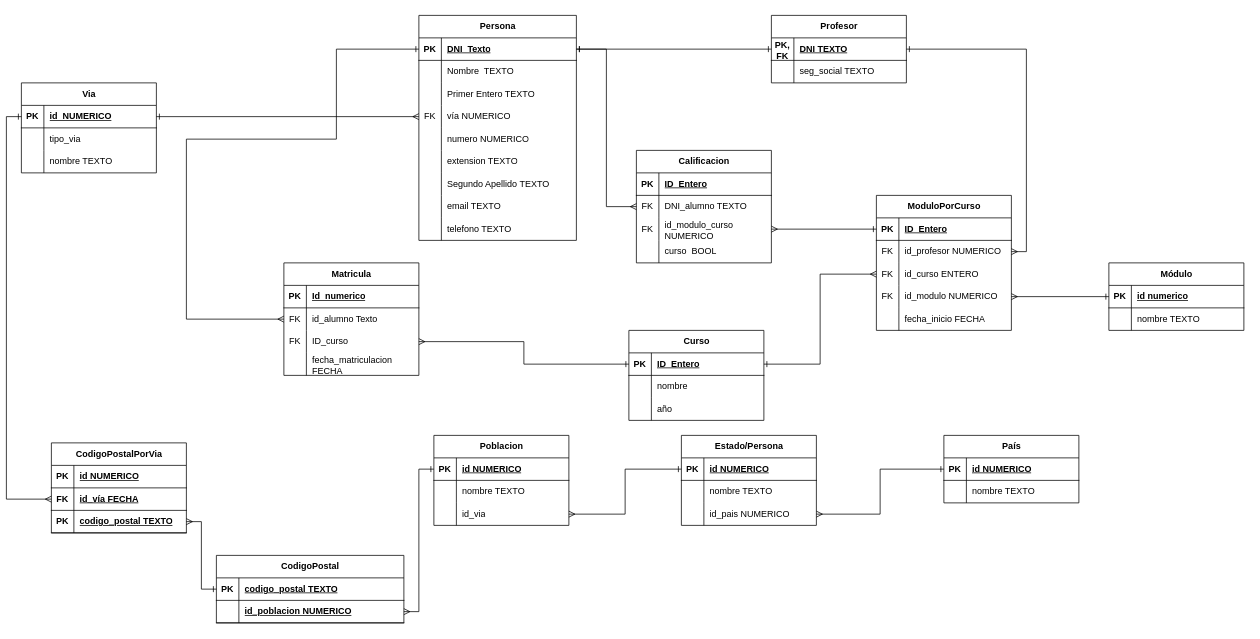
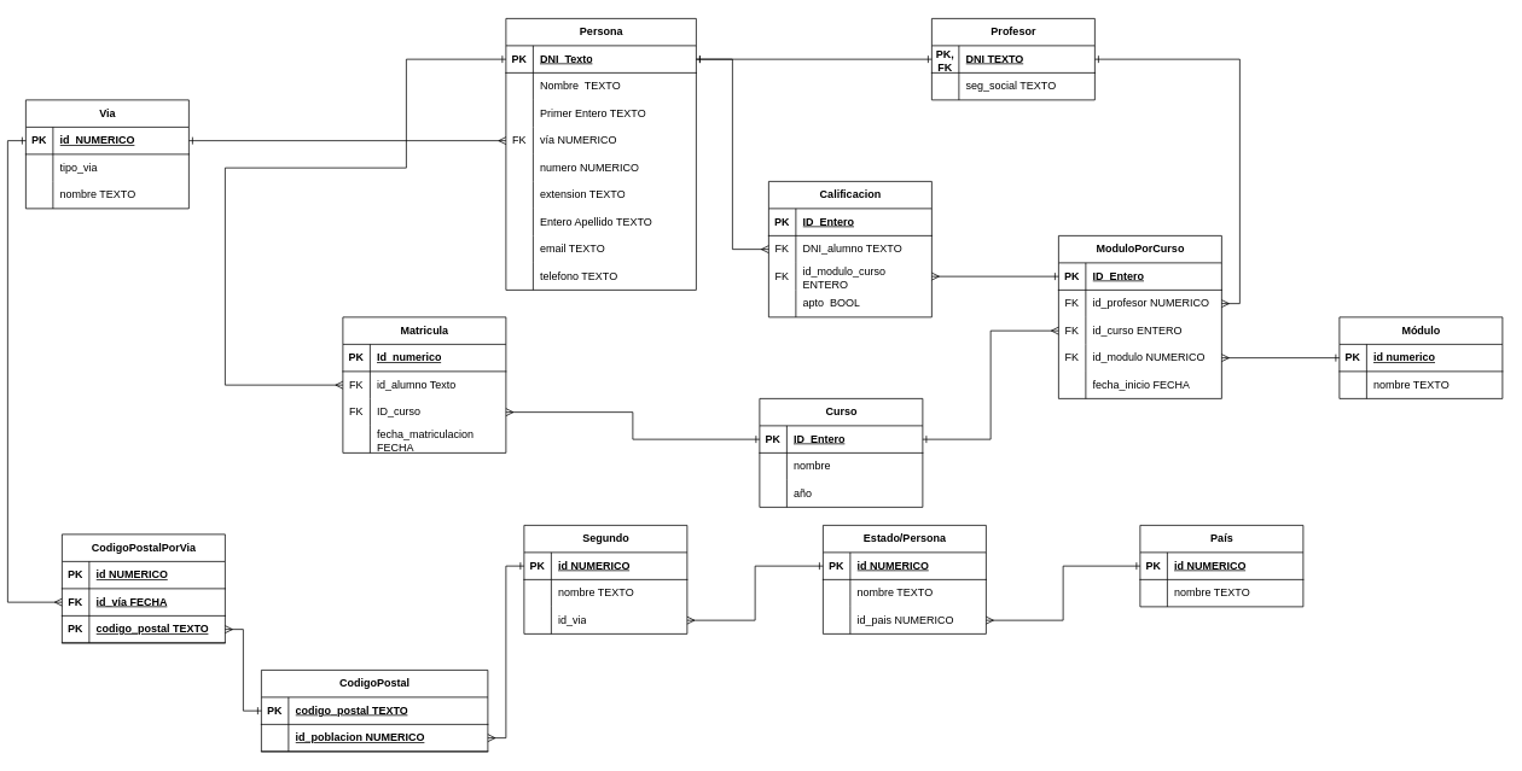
- <mxCell id="91" value="Segundo Apellido TEXTO" style="shape=partialRectangle;connectable=0;fillColor=none;top=0;left=0;bottom=0;right=0;align=left;spacingLeft=6;overflow=hidden;whiteSpace=wrap;html=1;" vertex="1" parent="89"><mxGeometry x="30" width="180" height="30" as="geometry"><mxRectangle width="180" height="30" as="alternateBounds" /></mxGeometry></mxCell>
+ <mxCell id="91" value="Entero Apellido TEXTO" style="shape=partialRectangle;connectable=0;fillColor=none;top=0;left=0;bottom=0;right=0;align=left;spacingLeft=6;overflow=hidden;whiteSpace=wrap;html=1;" vertex="1" parent="89"><mxGeometry x="30" width="180" height="30" as="geometry"><mxRectangle width="180" height="30" as="alternateBounds" /></mxGeometry></mxCell>
- <mxCell id="117" value="id_modulo_curso NUMERICO" style="shape=partialRectangle;connectable=0;fillColor=none;top=0;left=0;bottom=0;right=0;align=left;spacingLeft=6;overflow=hidden;whiteSpace=wrap;html=1;" vertex="1" parent="115"><mxGeometry x="30" width="150" height="30" as="geometry"><mxRectangle width="150" height="30" as="alternateBounds" /></mxGeometry></mxCell>
+ <mxCell id="117" value="id_modulo_curso ENTERO" style="shape=partialRectangle;connectable=0;fillColor=none;top=0;left=0;bottom=0;right=0;align=left;spacingLeft=6;overflow=hidden;whiteSpace=wrap;html=1;" vertex="1" parent="115"><mxGeometry x="30" width="150" height="30" as="geometry"><mxRectangle width="150" height="30" as="alternateBounds" /></mxGeometry></mxCell>
- <mxCell id="120" value="curso&amp;nbsp; BOOL" style="shape=partialRectangle;connectable=0;fillColor=none;top=0;left=0;bottom=0;right=0;align=left;spacingLeft=6;overflow=hidden;whiteSpace=wrap;html=1;" vertex="1" parent="118"><mxGeometry x="30" width="150" height="30" as="geometry"><mxRectangle width="150" height="30" as="alternateBounds" /></mxGeometry></mxCell>
+ <mxCell id="120" value="apto&amp;nbsp; BOOL" style="shape=partialRectangle;connectable=0;fillColor=none;top=0;left=0;bottom=0;right=0;align=left;spacingLeft=6;overflow=hidden;whiteSpace=wrap;html=1;" vertex="1" parent="118"><mxGeometry x="30" width="150" height="30" as="geometry"><mxRectangle width="150" height="30" as="alternateBounds" /></mxGeometry></mxCell>
- <mxCell id="43" value="Poblacion" style="shape=table;startSize=30;container=1;collapsible=1;childLayout=tableLayout;fixedRows=1;rowLines=0;fontStyle=1;align=center;resizeLast=1;html=1;" vertex="1" parent="1"><mxGeometry x="570" y="580" width="180" height="120" as="geometry" /></mxCell>
+ <mxCell id="43" value="Segundo" style="shape=table;startSize=30;container=1;collapsible=1;childLayout=tableLayout;fixedRows=1;rowLines=0;fontStyle=1;align=center;resizeLast=1;html=1;" vertex="1" parent="1"><mxGeometry x="570" y="580" width="180" height="120" as="geometry" /></mxCell>
